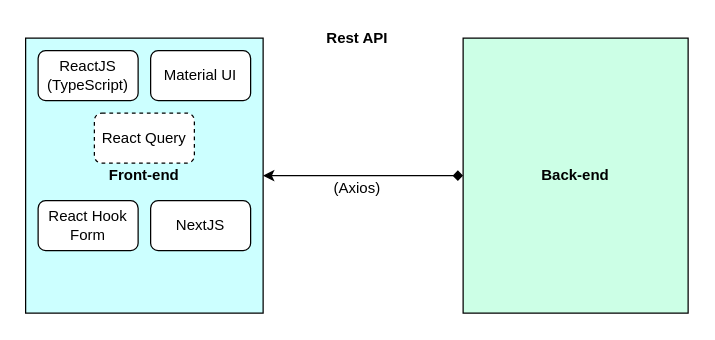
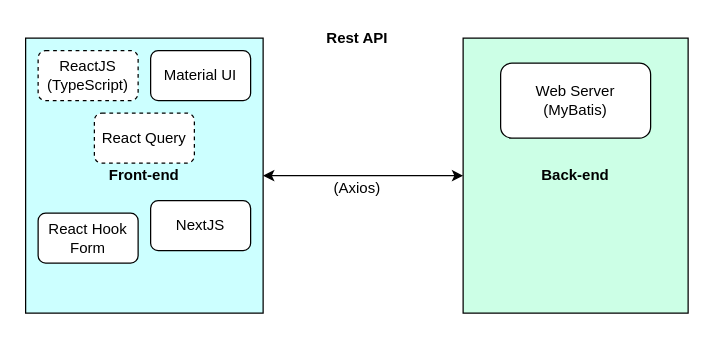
- <mxCell id="4" value="ReactJS (TypeScript)" style="rounded=1;whiteSpace=wrap;html=1;" vertex="1" parent="1"><mxGeometry x="30" y="40" width="80" height="40" as="geometry" /></mxCell>
+ <mxCell id="4" value="ReactJS (TypeScript)" style="rounded=1;whiteSpace=wrap;html=1;dashed=1;" vertex="1" parent="1"><mxGeometry x="30" y="40" width="80" height="40" as="geometry" /></mxCell>
+ <mxCell id="5" value="Web Server&lt;br&gt;(MyBatis)" style="rounded=1;whiteSpace=wrap;html=1;" vertex="1" parent="1"><mxGeometry x="400" y="50" width="120" height="60" as="geometry" /></mxCell>
- <mxCell id="6" value="" style="endArrow=diamond;startArrow=classic;html=1;rounded=0;entryX=0;entryY=0.5;entryDx=0;entryDy=0;exitX=1;exitY=0.5;exitDx=0;exitDy=0;" edge="1" parent="1" source="2" target="3"><mxGeometry width="50" height="50" relative="1" as="geometry"><mxPoint x="330" y="160" as="sourcePoint" /><mxPoint x="380" y="110" as="targetPoint" /></mxGeometry></mxCell>
+ <mxCell id="6" value="" style="endArrow=classic;startArrow=classic;html=1;rounded=0;entryX=0;entryY=0.5;entryDx=0;entryDy=0;exitX=1;exitY=0.5;exitDx=0;exitDy=0;" edge="1" parent="1" source="2" target="3"><mxGeometry width="50" height="50" relative="1" as="geometry"><mxPoint x="330" y="160" as="sourcePoint" /><mxPoint x="380" y="110" as="targetPoint" /></mxGeometry></mxCell>
- <mxCell id="10" value="React Hook Form" style="rounded=1;whiteSpace=wrap;html=1;" vertex="1" parent="1"><mxGeometry x="30" y="160" width="80" height="40" as="geometry" /></mxCell>
+ <mxCell id="10" value="React Hook Form" style="rounded=1;whiteSpace=wrap;html=1;" vertex="1" parent="1"><mxGeometry x="30" y="170" width="80" height="40" as="geometry" /></mxCell>
